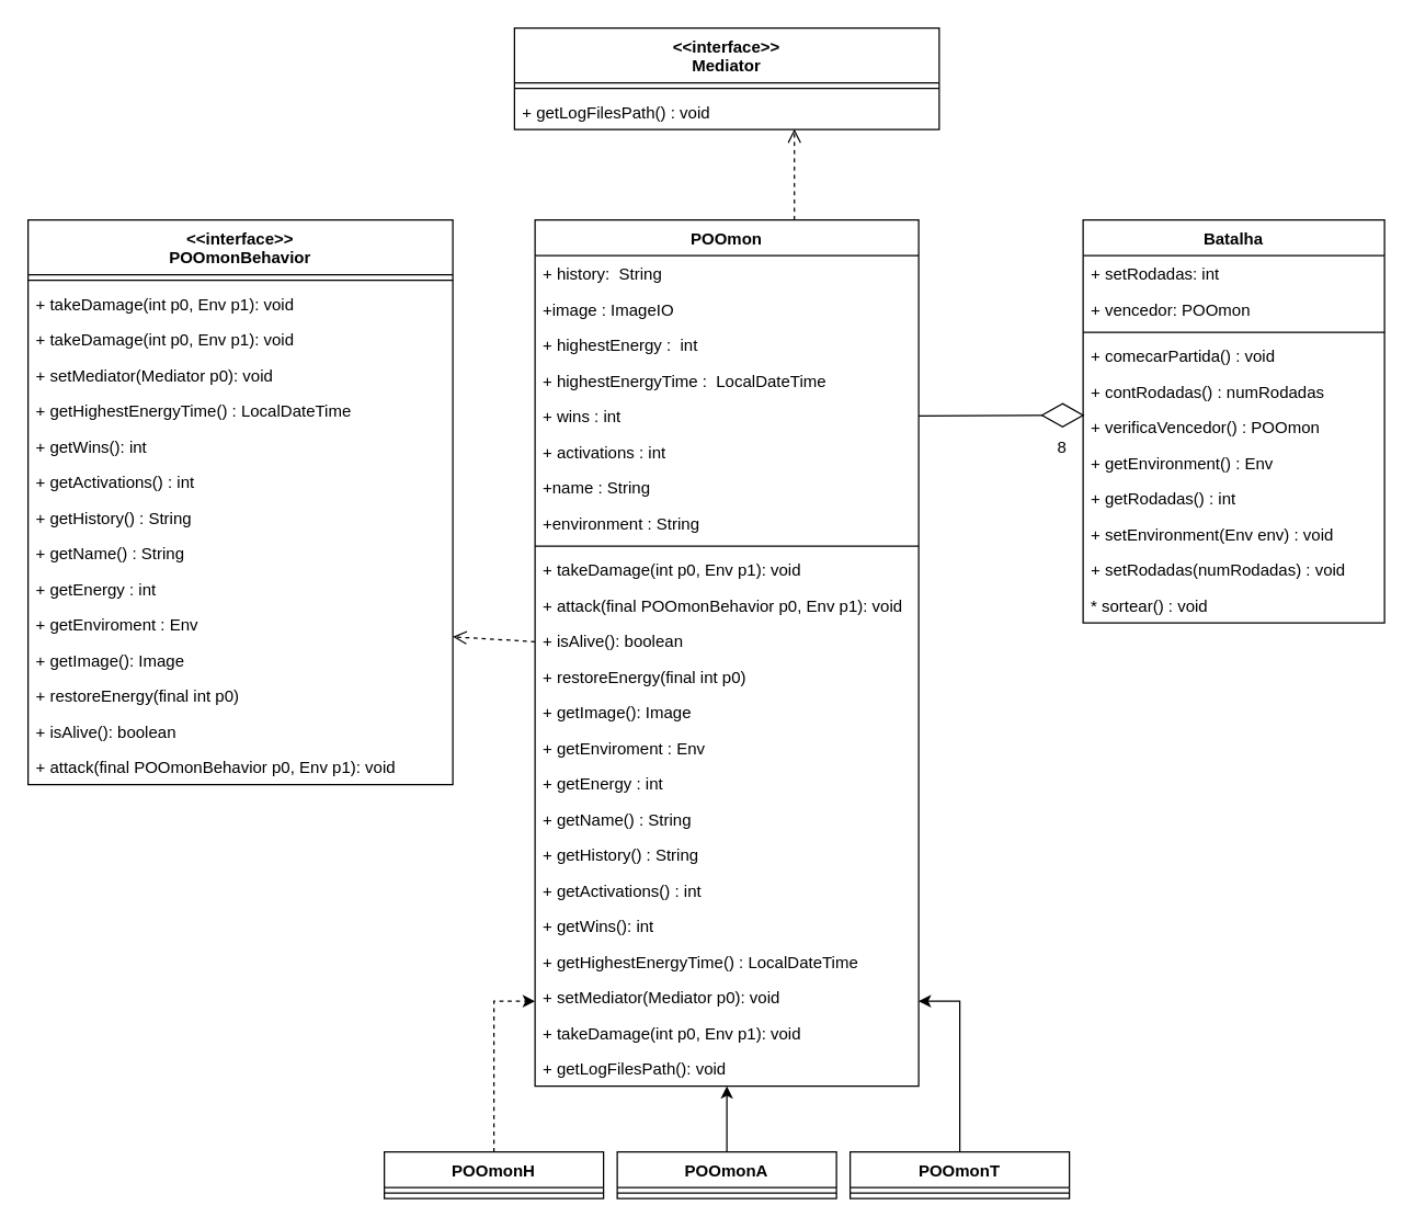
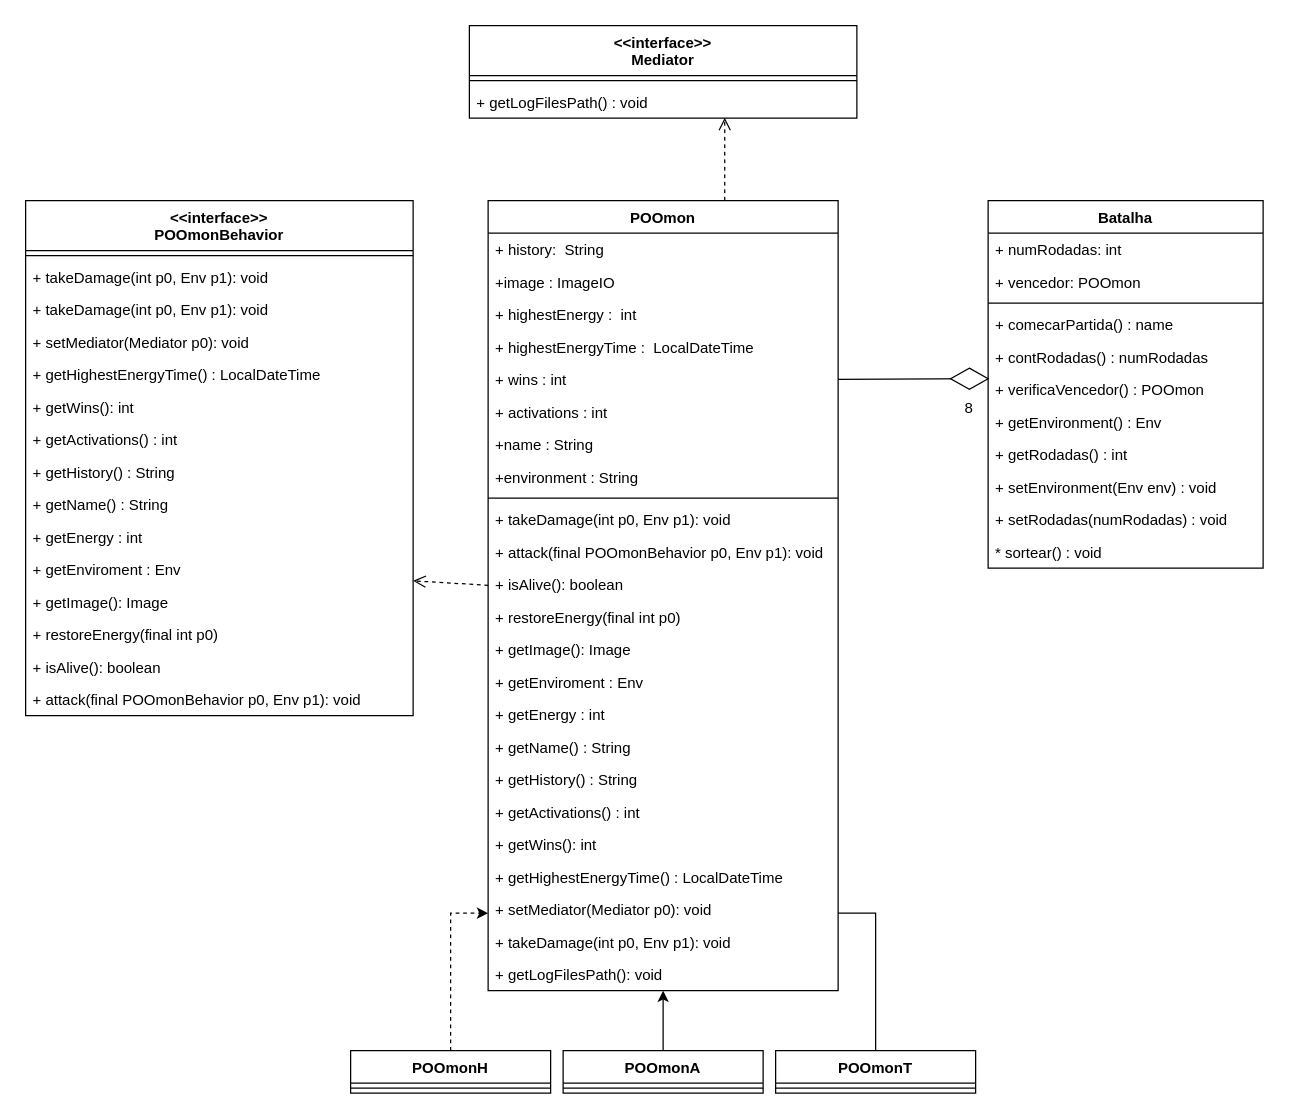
- <mxCell id="58" value="+ setRodadas: int&#10;" style="text;strokeColor=none;fillColor=none;align=left;verticalAlign=top;spacingLeft=4;spacingRight=4;overflow=hidden;rotatable=0;points=[[0,0.5],[1,0.5]];portConstraint=eastwest;" vertex="1" parent="57"><mxGeometry y="26" width="220" height="26" as="geometry" /></mxCell>
+ <mxCell id="58" value="+ numRodadas: int&#10;" style="text;strokeColor=none;fillColor=none;align=left;verticalAlign=top;spacingLeft=4;spacingRight=4;overflow=hidden;rotatable=0;points=[[0,0.5],[1,0.5]];portConstraint=eastwest;" vertex="1" parent="57"><mxGeometry y="26" width="220" height="26" as="geometry" /></mxCell>
- <mxCell id="61" value="+ comecarPartida() : void&#10;" style="text;strokeColor=none;fillColor=none;align=left;verticalAlign=top;spacingLeft=4;spacingRight=4;overflow=hidden;rotatable=0;points=[[0,0.5],[1,0.5]];portConstraint=eastwest;" parent="57" vertex="1"><mxGeometry y="86" width="220" height="26" as="geometry" /></mxCell>
+ <mxCell id="61" value="+ comecarPartida() : name&#10;" style="text;strokeColor=none;fillColor=none;align=left;verticalAlign=top;spacingLeft=4;spacingRight=4;overflow=hidden;rotatable=0;points=[[0,0.5],[1,0.5]];portConstraint=eastwest;" parent="57" vertex="1"><mxGeometry y="86" width="220" height="26" as="geometry" /></mxCell>
- <mxCell id="4" style="edgeStyle=orthogonalEdgeStyle;rounded=0;orthogonalLoop=1;jettySize=auto;html=1;exitX=0.5;exitY=0;exitDx=0;exitDy=0;" parent="1" source="34" target="5" edge="1"><mxGeometry relative="1" as="geometry"><Array as="points"><mxPoint x="700" y="730" /></Array><mxPoint x="680" y="490" as="sourcePoint" /><mxPoint x="620" y="390" as="targetPoint" /></mxGeometry></mxCell>
+ <mxCell id="4" style="edgeStyle=orthogonalEdgeStyle;rounded=0;orthogonalLoop=1;jettySize=auto;html=1;exitX=0.5;exitY=0;exitDx=0;exitDy=0;endArrow=none;" parent="1" source="34" target="5" edge="1"><mxGeometry relative="1" as="geometry"><Array as="points"><mxPoint x="700" y="730" /></Array><mxPoint x="680" y="490" as="sourcePoint" /><mxPoint x="620" y="390" as="targetPoint" /></mxGeometry></mxCell>
